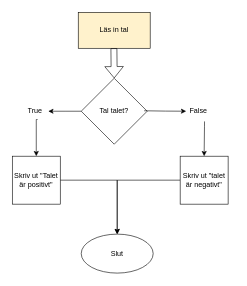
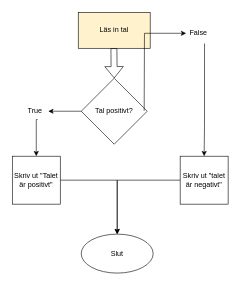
- <mxCell id="4" value="Tal talet?" style="rhombus;whiteSpace=wrap;html=1;" vertex="1" parent="1"><mxGeometry x="135" y="130" width="110" height="110" as="geometry" /></mxCell>
+ <mxCell id="4" value="Tal positivt?" style="rhombus;whiteSpace=wrap;html=1;" vertex="1" parent="1"><mxGeometry x="135" y="130" width="110" height="110" as="geometry" /></mxCell>
- <mxCell id="14" value="False" style="text;strokeColor=none;fillColor=none;align=left;verticalAlign=middle;spacingLeft=4;spacingRight=4;overflow=hidden;points=[[0,0.5],[1,0.5]];portConstraint=eastwest;rotatable=0;whiteSpace=wrap;html=1;" vertex="1" parent="1"><mxGeometry x="310" y="170" width="80" height="30" as="geometry" /></mxCell>
+ <mxCell id="14" value="False" style="text;strokeColor=none;fillColor=none;align=left;verticalAlign=middle;spacingLeft=4;spacingRight=4;overflow=hidden;points=[[0,0.5],[1,0.5]];portConstraint=eastwest;rotatable=0;whiteSpace=wrap;html=1;" vertex="1" parent="1"><mxGeometry x="310" y="40" width="80" height="30" as="geometry" /></mxCell>
